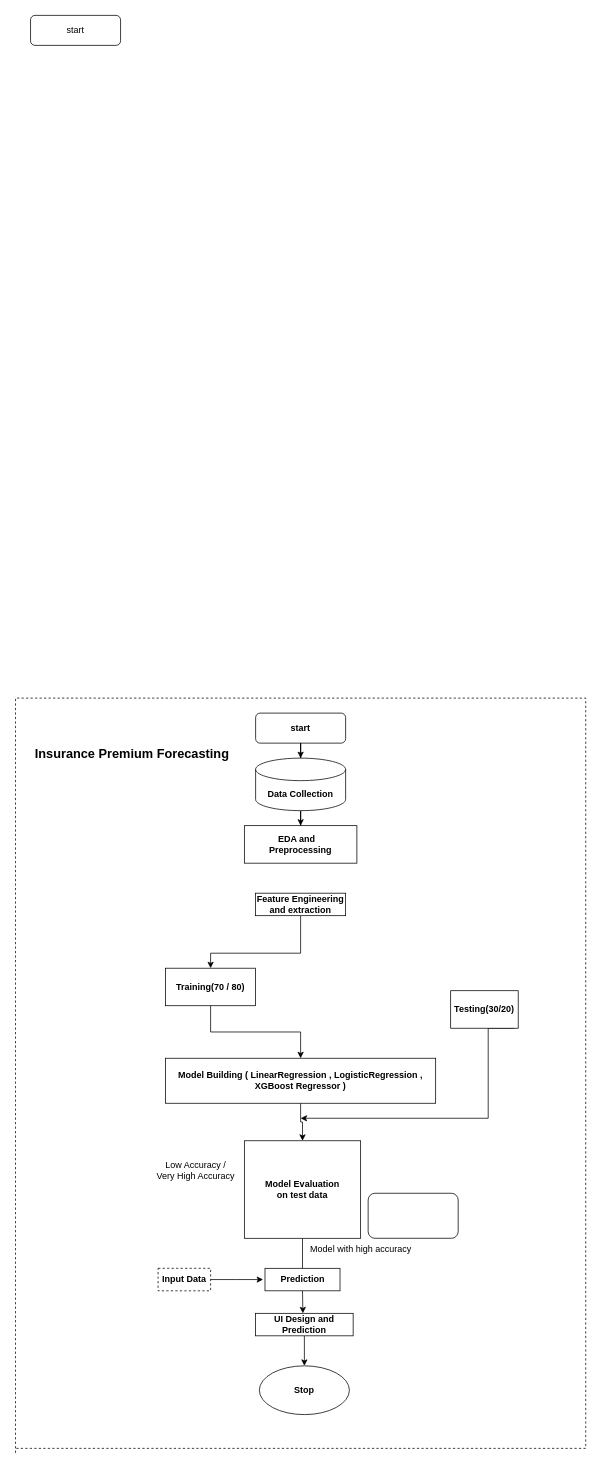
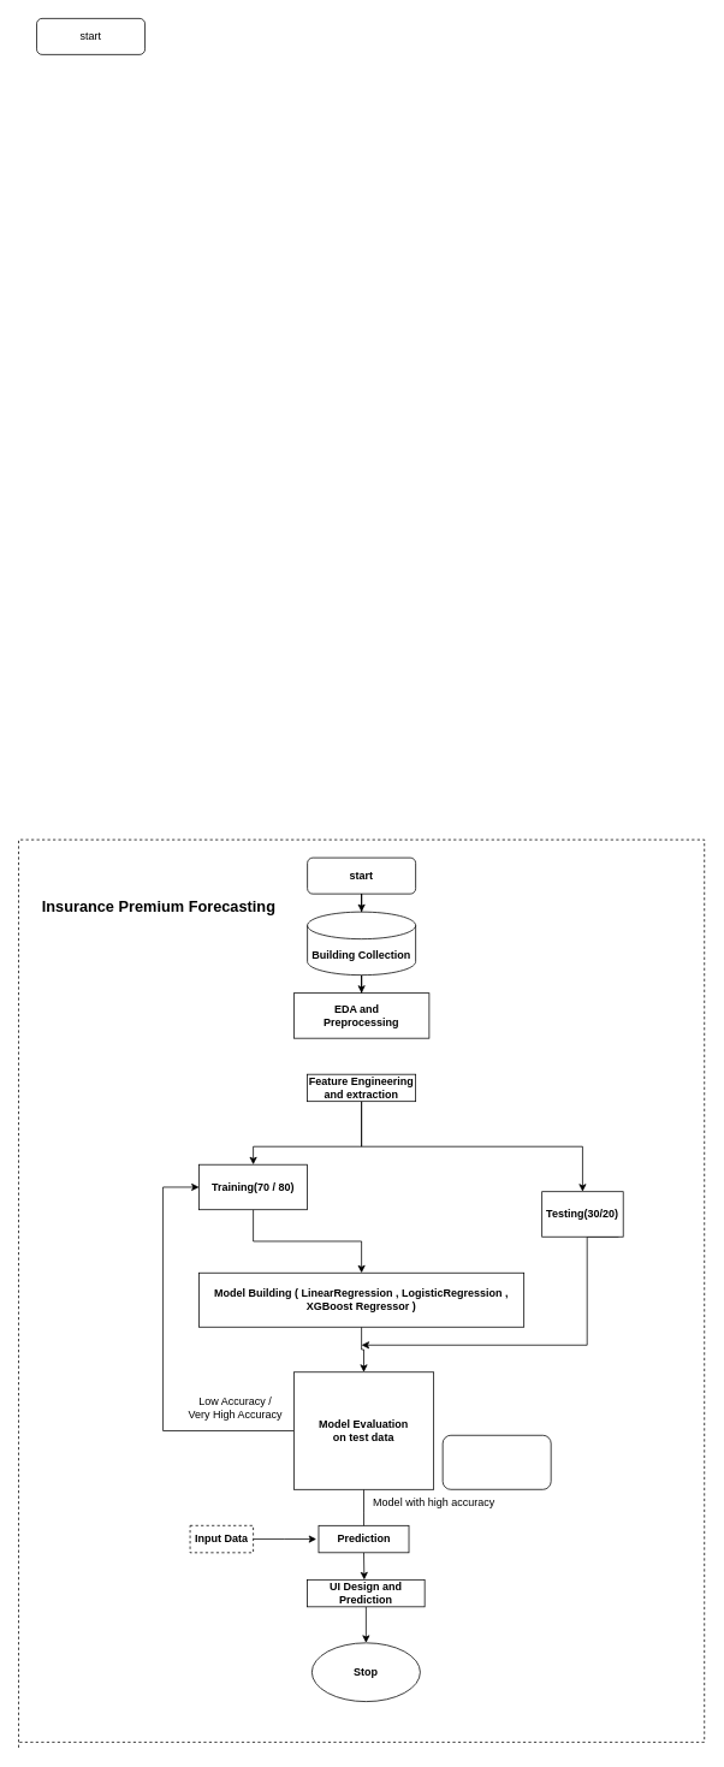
- <mxCell id="4" value="Data Collection&lt;br&gt;" style="shape=cylinder3;whiteSpace=wrap;html=1;boundedLbl=1;backgroundOutline=1;size=15;fontStyle=1" parent="1" vertex="1"><mxGeometry x="340" y="1010" width="120" height="70" as="geometry" /></mxCell>
+ <mxCell id="4" value="Building Collection&lt;br&gt;" style="shape=cylinder3;whiteSpace=wrap;html=1;boundedLbl=1;backgroundOutline=1;size=15;fontStyle=1" parent="1" vertex="1"><mxGeometry x="340" y="1010" width="120" height="70" as="geometry" /></mxCell>
+ <mxCell id="5" style="edgeStyle=orthogonalEdgeStyle;rounded=0;orthogonalLoop=1;jettySize=auto;html=1;entryX=0.5;entryY=0;entryDx=0;entryDy=0;fontStyle=1;exitX=0.5;exitY=1;exitDx=0;exitDy=0;" parent="1" source="31" target="11" edge="1"><mxGeometry relative="1" as="geometry"><Array as="points"><mxPoint x="400" y="1270" /><mxPoint x="645" y="1270" /></Array><mxPoint x="450" y="1240" as="sourcePoint" /></mxGeometry></mxCell>
+ <mxCell id="14" style="edgeStyle=orthogonalEdgeStyle;rounded=0;orthogonalLoop=1;jettySize=auto;html=1;entryX=0;entryY=0.5;entryDx=0;entryDy=0;" parent="1" source="16" target="9" edge="1"><mxGeometry relative="1" as="geometry"><mxPoint x="190" y="1310" as="targetPoint" /><Array as="points"><mxPoint x="180" y="1585" /><mxPoint x="180" y="1315" /></Array></mxGeometry></mxCell>
